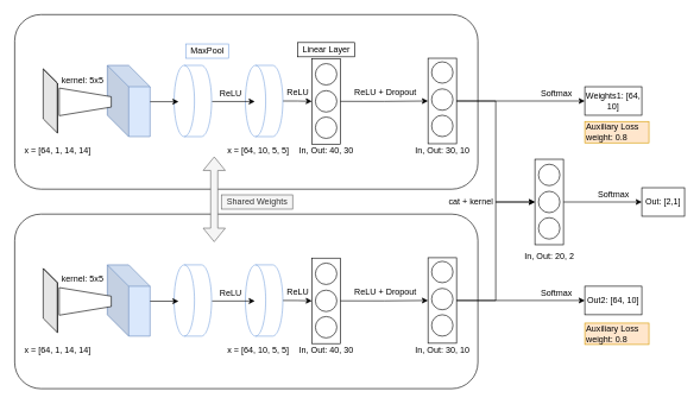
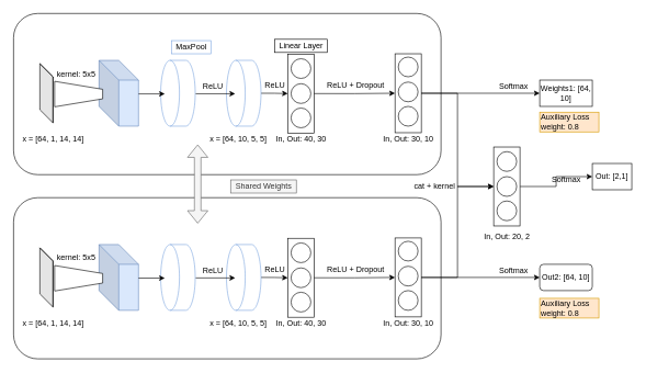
- <mxCell id="72" value="Shared Weights" style="text;html=1;align=center;verticalAlign=middle;resizable=0;points=[];autosize=1;strokeColor=#666666;fillColor=#f5f5f5;fontColor=#333333;" parent="1" vertex="1"><mxGeometry x="310" y="273" width="100" height="20" as="geometry" /></mxCell>
+ <mxCell id="72" value="Shared Weights" style="text;html=1;align=center;verticalAlign=middle;resizable=0;points=[];autosize=1;strokeColor=#666666;fillColor=#f5f5f5;fontColor=#333333;" parent="1" vertex="1"><mxGeometry x="350" y="273" width="100" height="20" as="geometry" /></mxCell>
- <mxCell id="71" value="Out: [2,1]" style="whiteSpace=wrap;html=1;strokeColor=#000000;" parent="1" vertex="1"><mxGeometry x="900" y="263" width="60" height="40" as="geometry" /></mxCell>
+ <mxCell id="71" value="Out: [2,1]" style="whiteSpace=wrap;html=1;strokeColor=#000000;" parent="1" vertex="1"><mxGeometry x="900" y="248" width="60" height="40" as="geometry" /></mxCell>
- <mxCell id="77" value="Out2: [64, 10]" style="rounded=0;whiteSpace=wrap;html=1;strokeColor=#000000;" parent="1" vertex="1"><mxGeometry x="820" y="401.25" width="80" height="40" as="geometry" /></mxCell>
+ <mxCell id="77" value="Out2: [64, 10]" style="whiteSpace=wrap;html=1;strokeColor=#000000;rounded=1;" parent="1" vertex="1"><mxGeometry x="820" y="401.25" width="80" height="40" as="geometry" /></mxCell>
